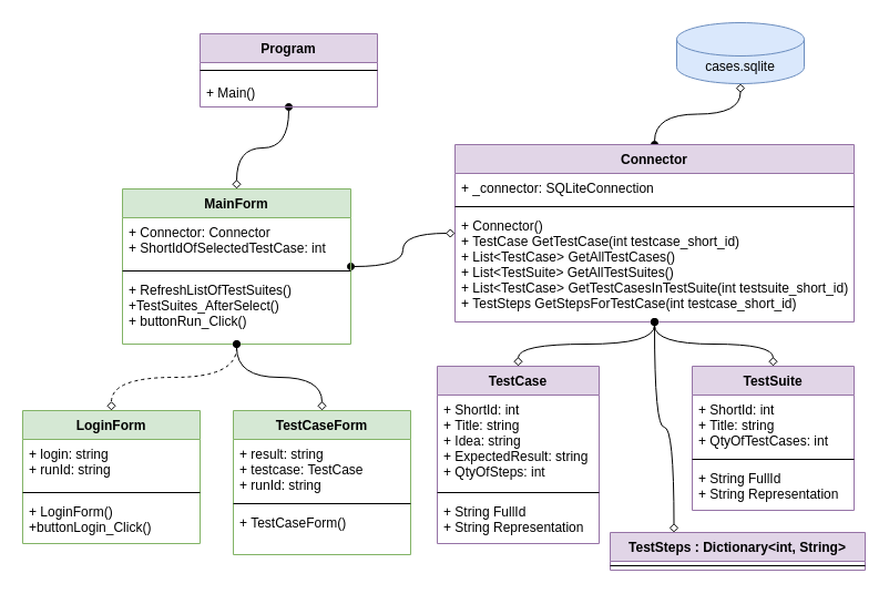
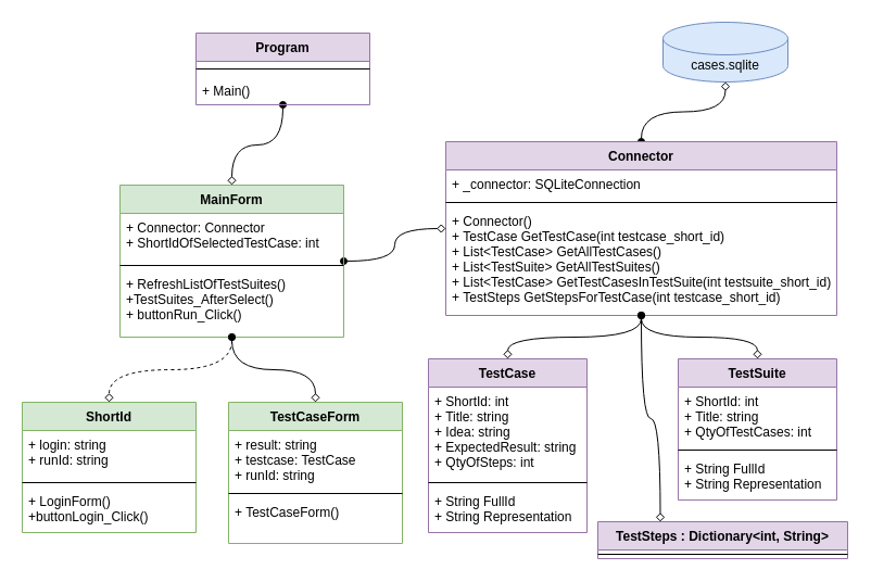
- <mxCell id="12" value="LoginForm" style="swimlane;fontStyle=1;align=center;verticalAlign=top;childLayout=stackLayout;horizontal=1;startSize=26;horizontalStack=0;resizeParent=1;resizeParentMax=0;resizeLast=0;collapsible=1;marginBottom=0;fillColor=#d5e8d4;strokeColor=#82b366;" parent="1" vertex="1"><mxGeometry x="20" y="370" width="160" height="120" as="geometry" /></mxCell>
+ <mxCell id="12" value="ShortId" style="swimlane;fontStyle=1;align=center;verticalAlign=top;childLayout=stackLayout;horizontal=1;startSize=26;horizontalStack=0;resizeParent=1;resizeParentMax=0;resizeLast=0;collapsible=1;marginBottom=0;fillColor=#d5e8d4;strokeColor=#82b366;" parent="1" vertex="1"><mxGeometry x="20" y="370" width="160" height="120" as="geometry" /></mxCell>
